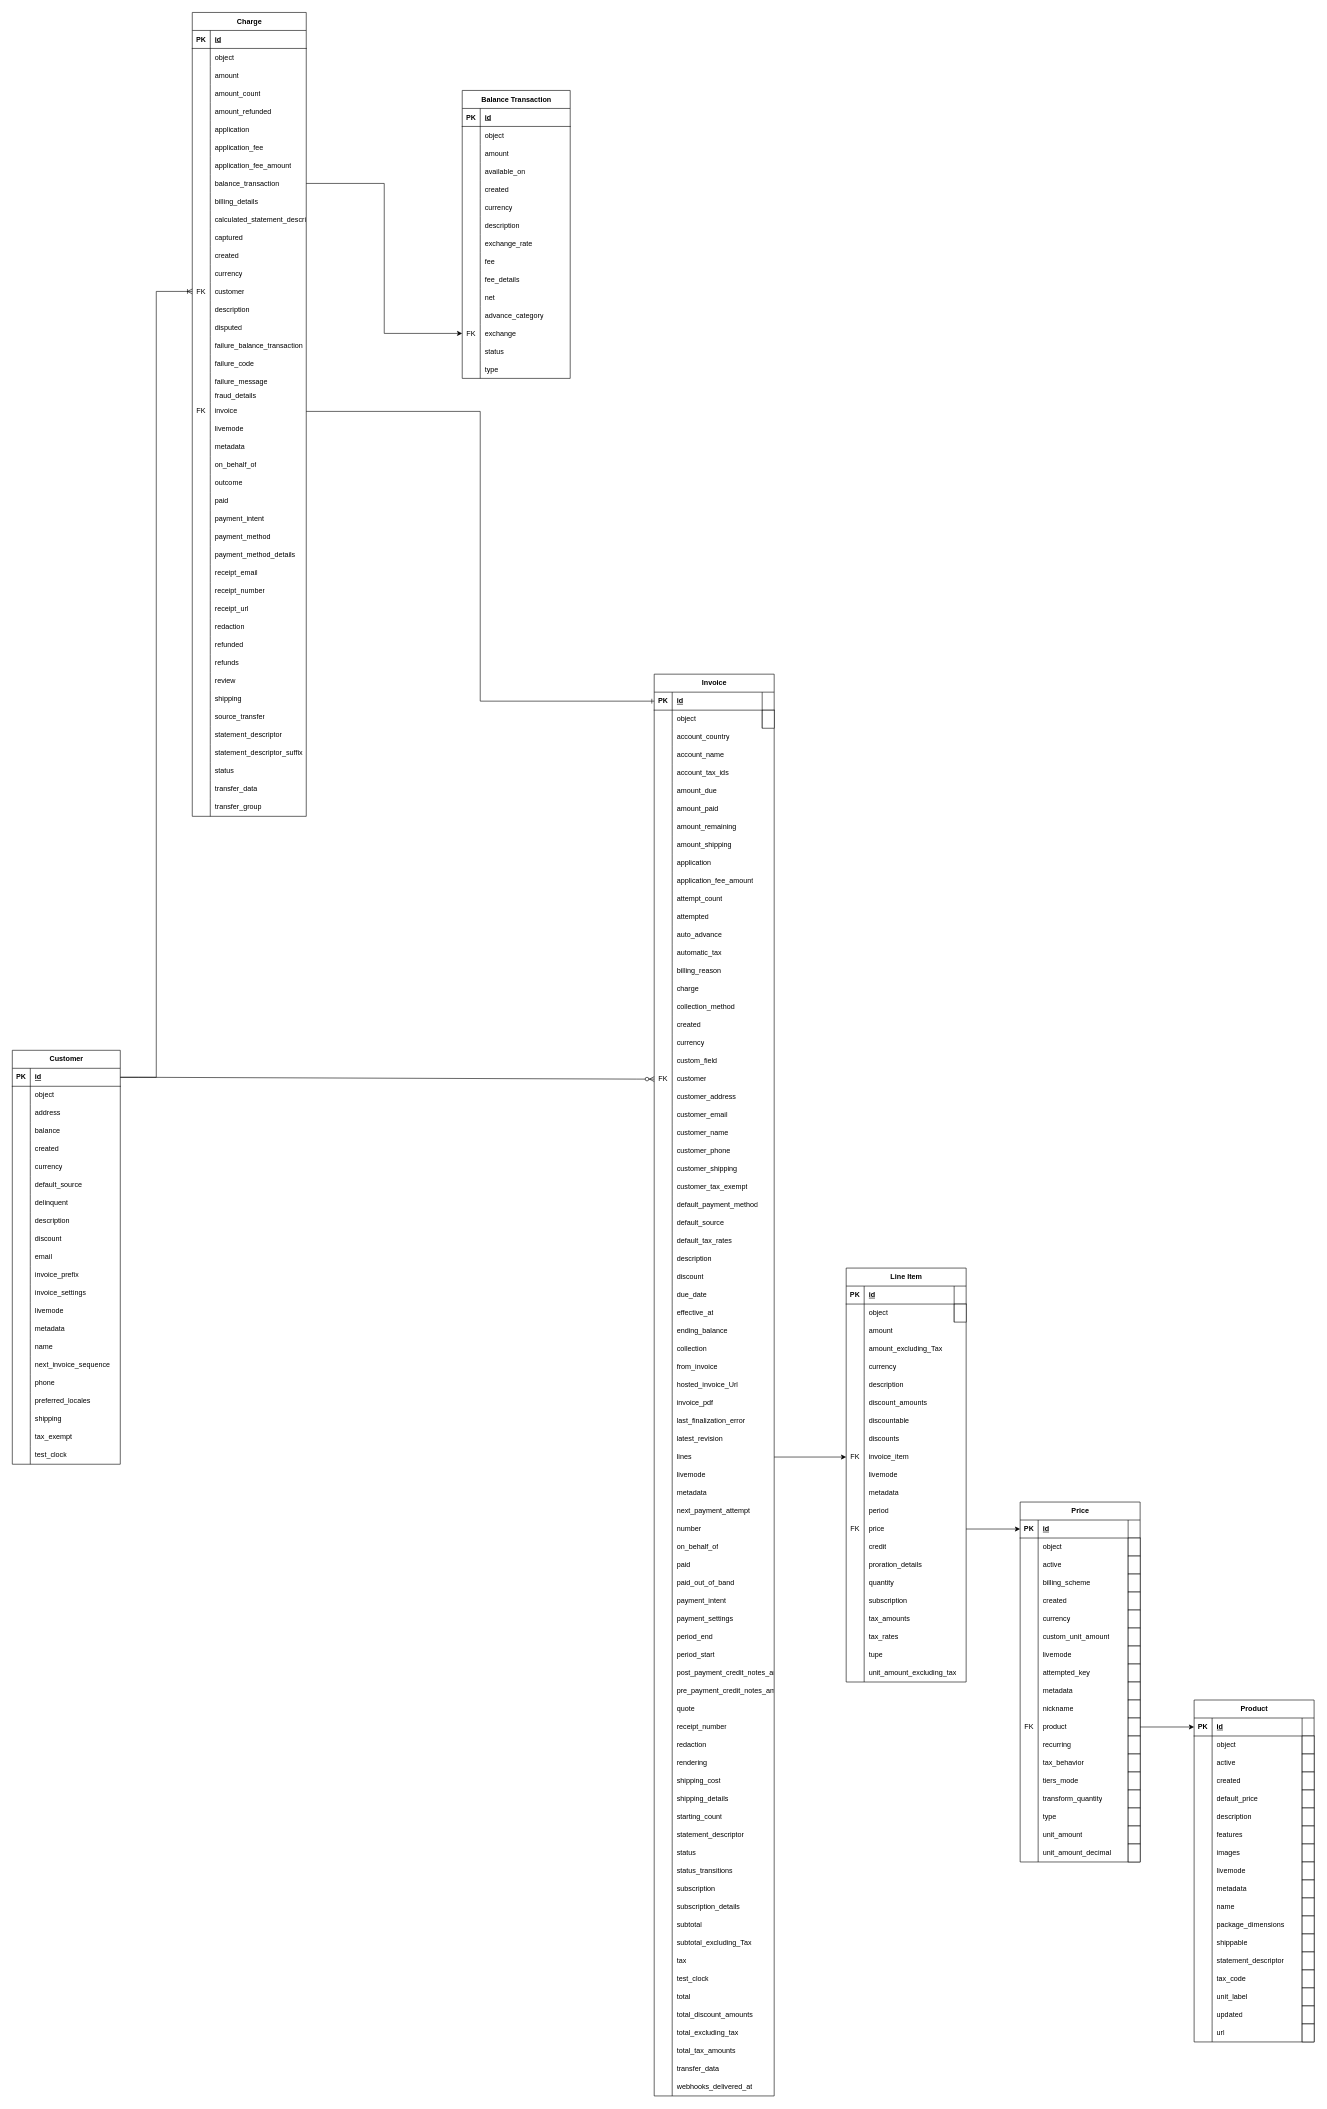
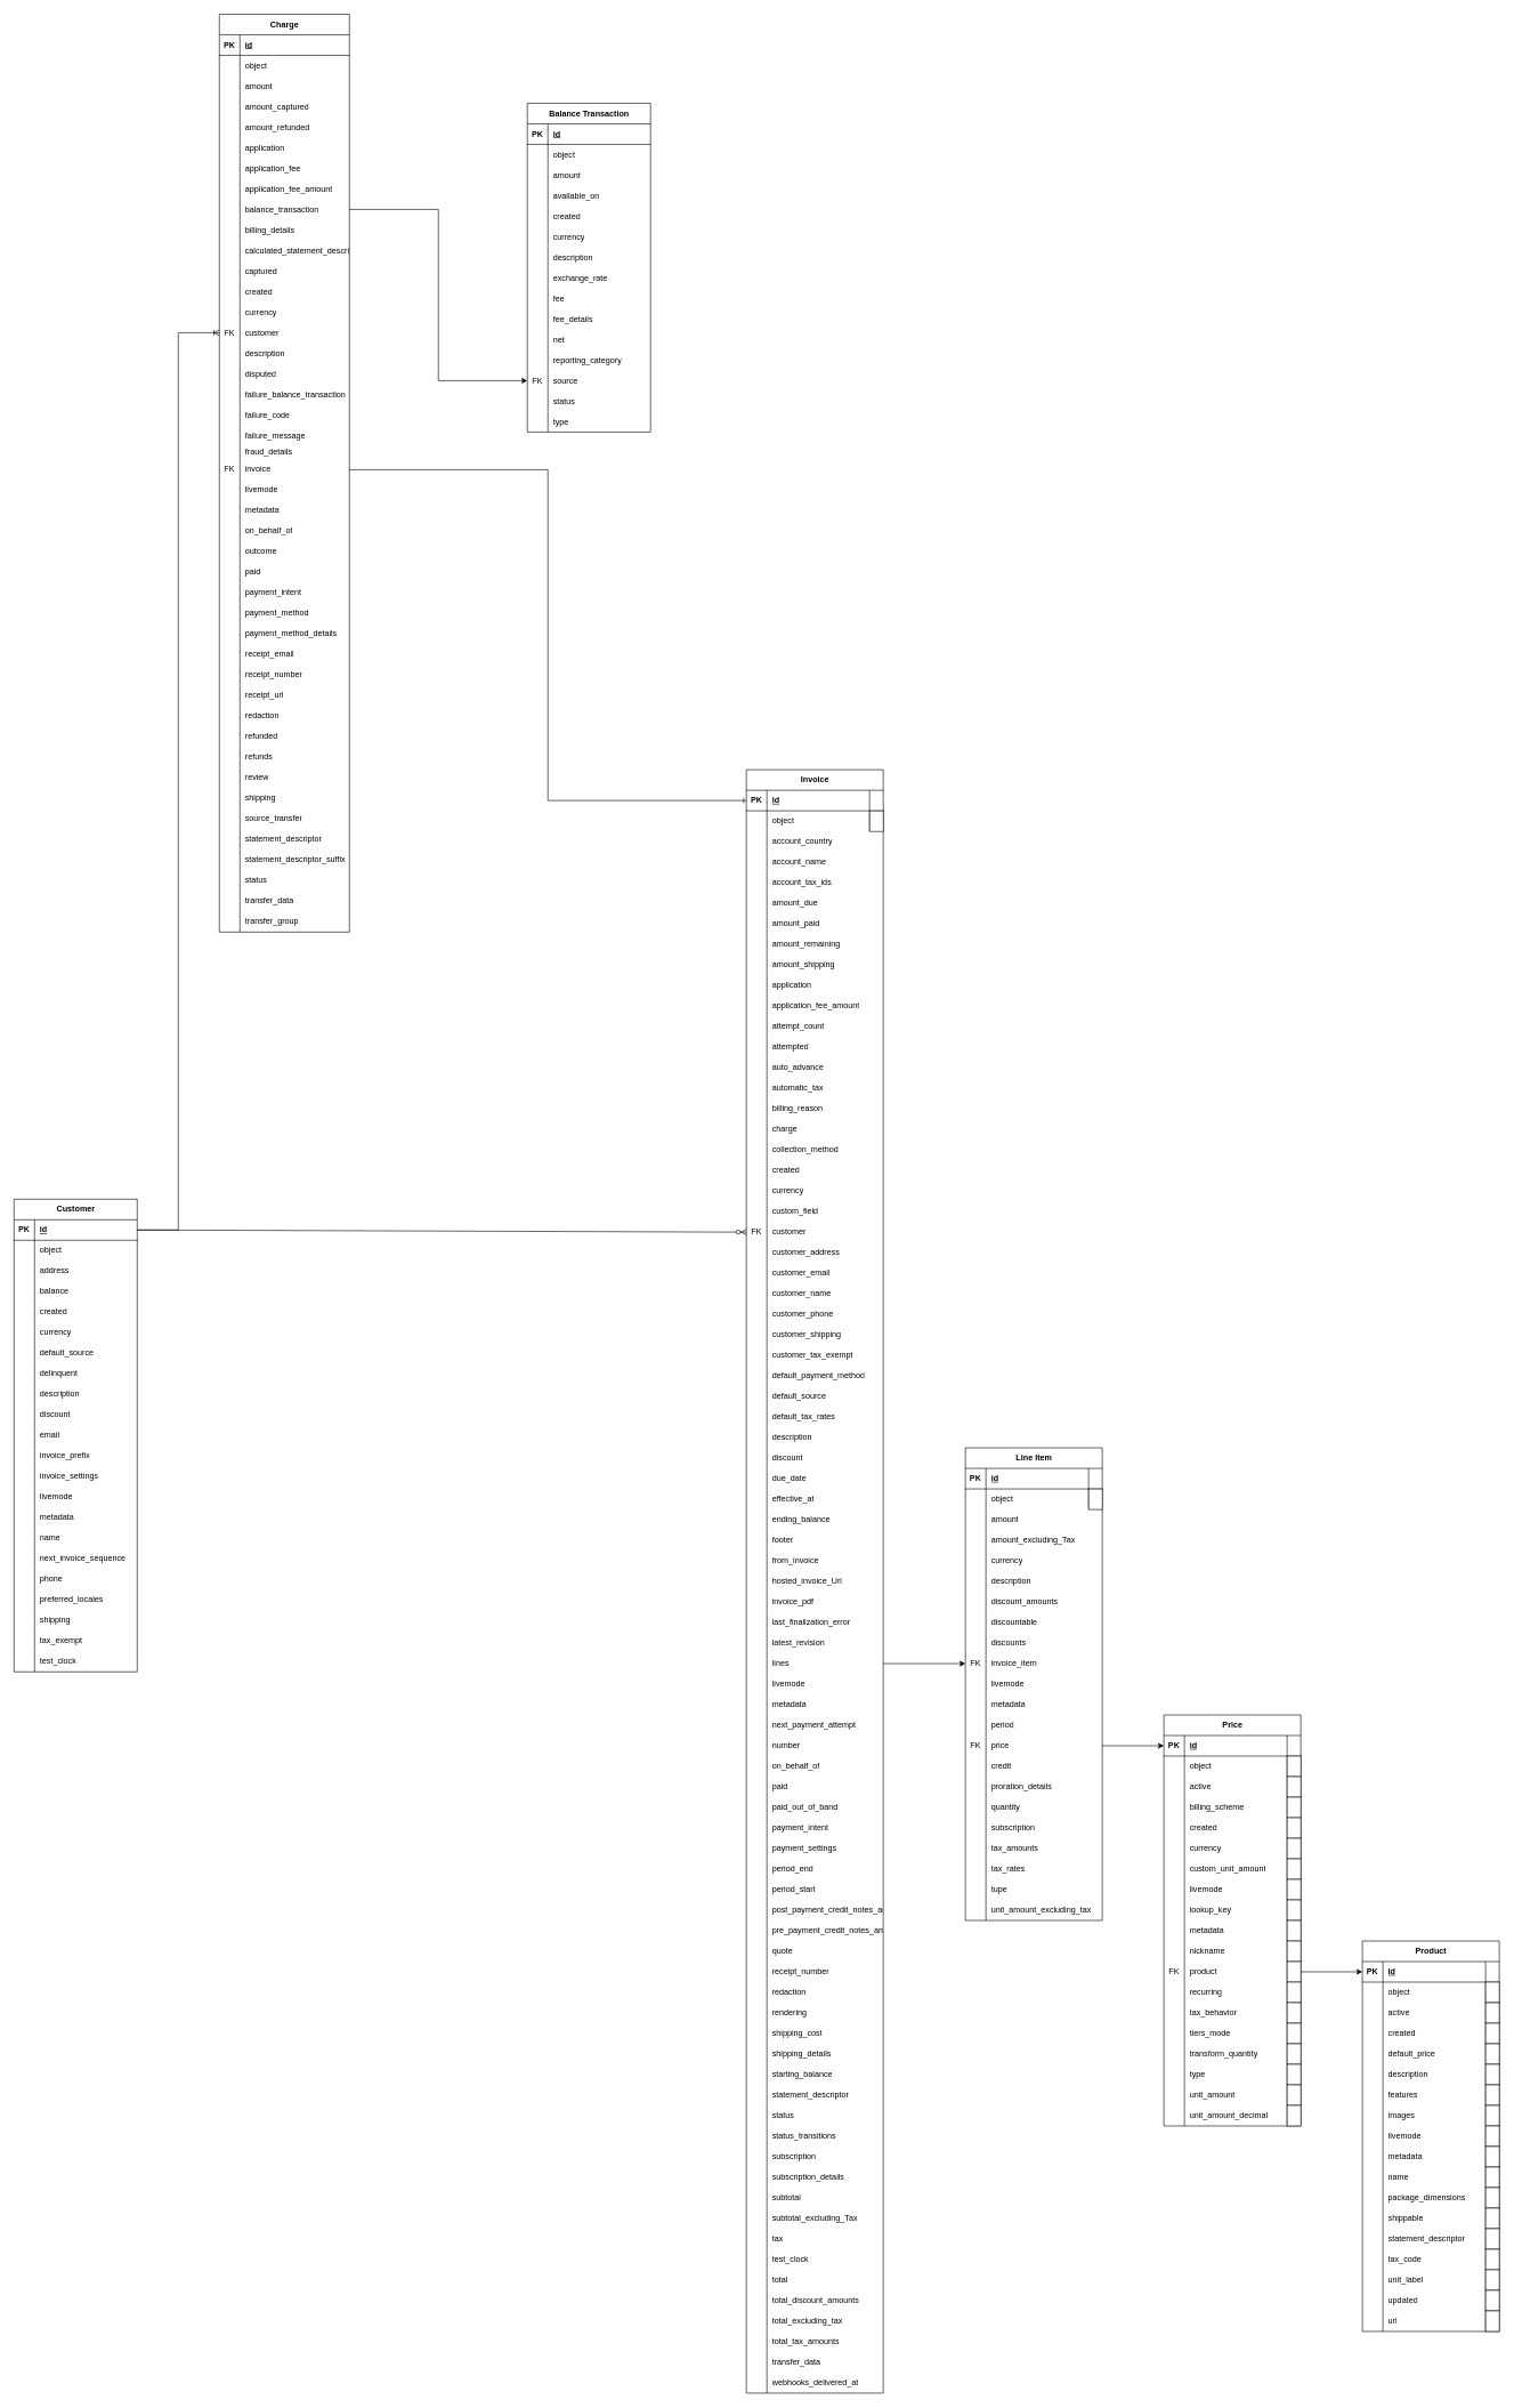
- <mxCell id="538" value="amount_count" style="shape=partialRectangle;connectable=0;fillColor=none;top=0;left=0;bottom=0;right=0;align=left;spacingLeft=6;overflow=hidden;whiteSpace=wrap;html=1;" vertex="1" parent="536"><mxGeometry x="30" width="160" height="30" as="geometry"><mxRectangle width="160" height="30" as="alternateBounds" /></mxGeometry></mxCell>
+ <mxCell id="538" value="amount_captured" style="shape=partialRectangle;connectable=0;fillColor=none;top=0;left=0;bottom=0;right=0;align=left;spacingLeft=6;overflow=hidden;whiteSpace=wrap;html=1;" vertex="1" parent="536"><mxGeometry x="30" width="160" height="30" as="geometry"><mxRectangle width="160" height="30" as="alternateBounds" /></mxGeometry></mxCell>
- <mxCell id="695" value="advance_category" style="shape=partialRectangle;connectable=0;fillColor=none;top=0;left=0;bottom=0;right=0;align=left;spacingLeft=6;overflow=hidden;whiteSpace=wrap;html=1;" vertex="1" parent="693"><mxGeometry x="30" width="150" height="30" as="geometry"><mxRectangle width="150" height="30" as="alternateBounds" /></mxGeometry></mxCell>
+ <mxCell id="695" value="reporting_category" style="shape=partialRectangle;connectable=0;fillColor=none;top=0;left=0;bottom=0;right=0;align=left;spacingLeft=6;overflow=hidden;whiteSpace=wrap;html=1;" vertex="1" parent="693"><mxGeometry x="30" width="150" height="30" as="geometry"><mxRectangle width="150" height="30" as="alternateBounds" /></mxGeometry></mxCell>
- <mxCell id="698" value="exchange" style="shape=partialRectangle;connectable=0;fillColor=none;top=0;left=0;bottom=0;right=0;align=left;spacingLeft=6;overflow=hidden;whiteSpace=wrap;html=1;" vertex="1" parent="696"><mxGeometry x="30" width="150" height="30" as="geometry"><mxRectangle width="150" height="30" as="alternateBounds" /></mxGeometry></mxCell>
+ <mxCell id="698" value="source" style="shape=partialRectangle;connectable=0;fillColor=none;top=0;left=0;bottom=0;right=0;align=left;spacingLeft=6;overflow=hidden;whiteSpace=wrap;html=1;" vertex="1" parent="696"><mxGeometry x="30" width="150" height="30" as="geometry"><mxRectangle width="150" height="30" as="alternateBounds" /></mxGeometry></mxCell>
- <mxCell id="182" value="collection" style="shape=partialRectangle;connectable=0;fillColor=none;top=0;left=0;bottom=0;right=0;align=left;spacingLeft=6;overflow=hidden;whiteSpace=wrap;html=1;" vertex="1" parent="180"><mxGeometry x="30" width="170" height="30" as="geometry"><mxRectangle width="170" height="30" as="alternateBounds" /></mxGeometry></mxCell>
+ <mxCell id="182" value="footer" style="shape=partialRectangle;connectable=0;fillColor=none;top=0;left=0;bottom=0;right=0;align=left;spacingLeft=6;overflow=hidden;whiteSpace=wrap;html=1;" vertex="1" parent="180"><mxGeometry x="30" width="170" height="30" as="geometry"><mxRectangle width="170" height="30" as="alternateBounds" /></mxGeometry></mxCell>
- <mxCell id="411" value="attempted_key" style="shape=partialRectangle;connectable=0;fillColor=none;top=0;left=0;bottom=0;right=0;align=left;spacingLeft=6;overflow=hidden;whiteSpace=wrap;html=1;" vertex="1" parent="409"><mxGeometry x="30" width="150" height="30" as="geometry"><mxRectangle width="150" height="30" as="alternateBounds" /></mxGeometry></mxCell>
+ <mxCell id="411" value="lookup_key" style="shape=partialRectangle;connectable=0;fillColor=none;top=0;left=0;bottom=0;right=0;align=left;spacingLeft=6;overflow=hidden;whiteSpace=wrap;html=1;" vertex="1" parent="409"><mxGeometry x="30" width="150" height="30" as="geometry"><mxRectangle width="150" height="30" as="alternateBounds" /></mxGeometry></mxCell>
- <mxCell id="260" value="starting_count" style="shape=partialRectangle;connectable=0;fillColor=none;top=0;left=0;bottom=0;right=0;align=left;spacingLeft=6;overflow=hidden;whiteSpace=wrap;html=1;" vertex="1" parent="258"><mxGeometry x="30" width="170" height="30" as="geometry"><mxRectangle width="170" height="30" as="alternateBounds" /></mxGeometry></mxCell>
+ <mxCell id="260" value="starting_balance" style="shape=partialRectangle;connectable=0;fillColor=none;top=0;left=0;bottom=0;right=0;align=left;spacingLeft=6;overflow=hidden;whiteSpace=wrap;html=1;" vertex="1" parent="258"><mxGeometry x="30" width="170" height="30" as="geometry"><mxRectangle width="170" height="30" as="alternateBounds" /></mxGeometry></mxCell>
